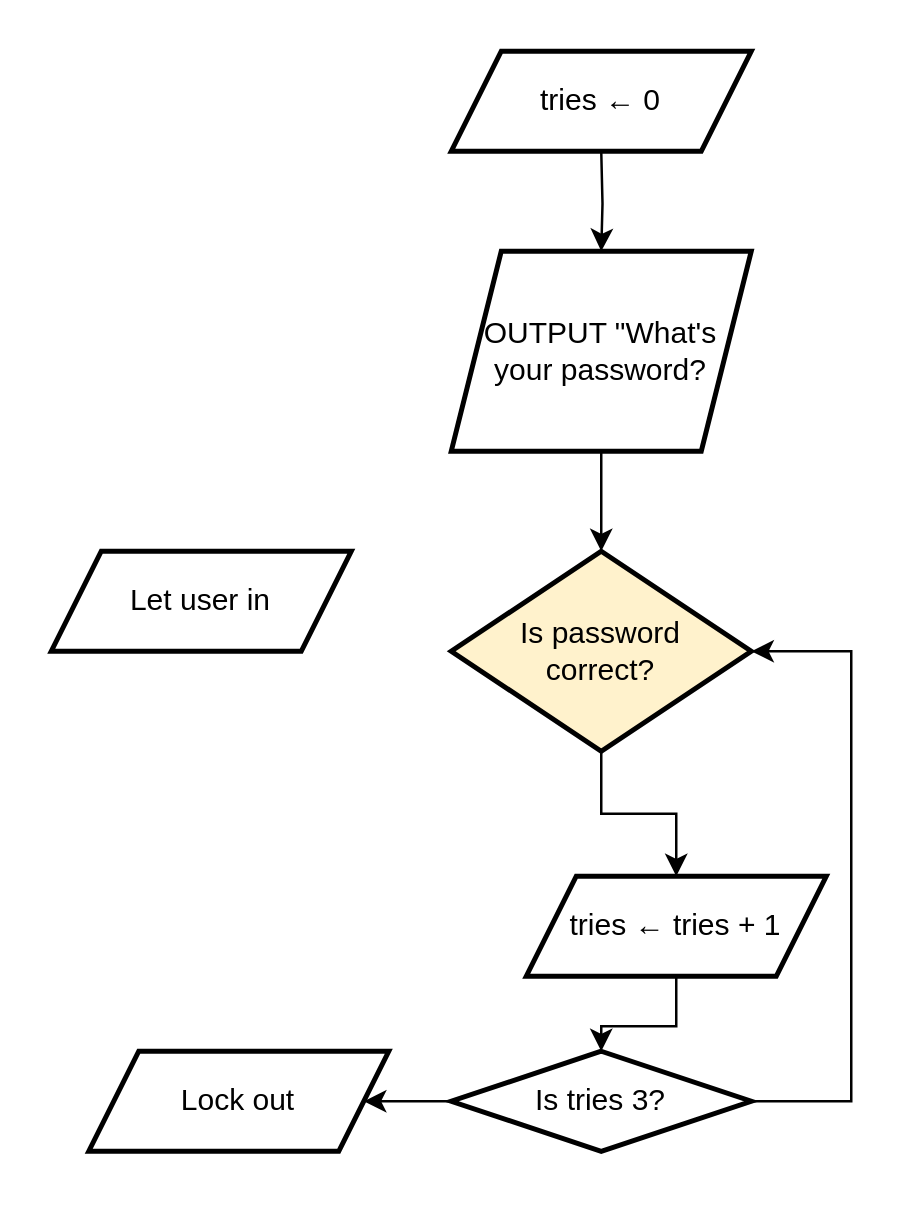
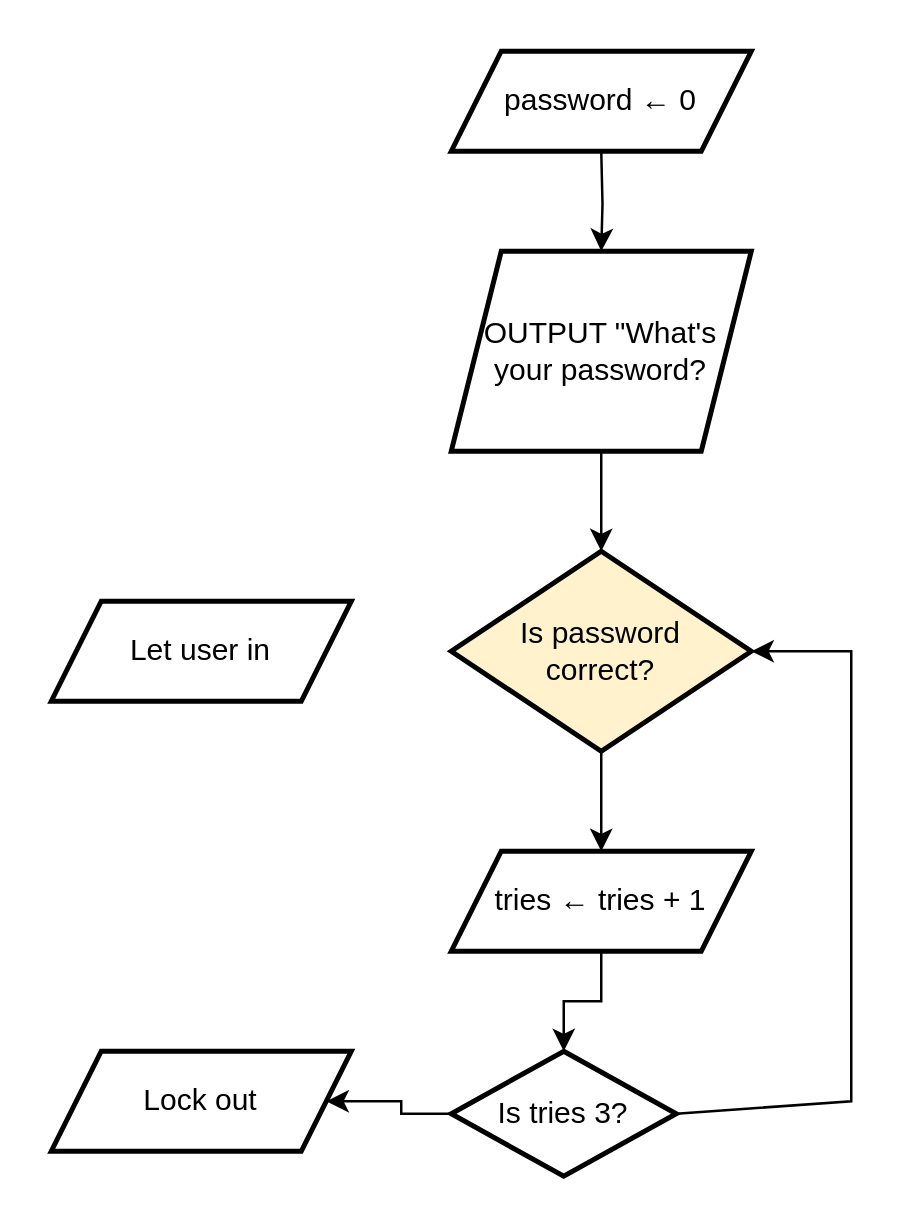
- <mxCell id="14" value="tries ← 0" style="shape=parallelogram;perimeter=parallelogramPerimeter;whiteSpace=wrap;html=1;fixedSize=1;strokeWidth=2;" vertex="1" parent="1"><mxGeometry x="180" y="20" width="120" height="40" as="geometry" /></mxCell>
+ <mxCell id="14" value="password ← 0" style="shape=parallelogram;perimeter=parallelogramPerimeter;whiteSpace=wrap;html=1;fixedSize=1;strokeWidth=2;" vertex="1" parent="1"><mxGeometry x="180" y="20" width="120" height="40" as="geometry" /></mxCell>
- <mxCell id="7" value="Let user in" style="shape=parallelogram;perimeter=parallelogramPerimeter;whiteSpace=wrap;html=1;fixedSize=1;strokeWidth=2;" vertex="1" parent="1"><mxGeometry x="20" y="220" width="120" height="40" as="geometry" /></mxCell>
+ <mxCell id="7" value="Let user in" style="shape=parallelogram;perimeter=parallelogramPerimeter;whiteSpace=wrap;html=1;fixedSize=1;strokeWidth=2;" vertex="1" parent="1"><mxGeometry x="20" y="240" width="120" height="40" as="geometry" /></mxCell>
- <mxCell id="9" value="tries ← tries + 1" style="shape=parallelogram;perimeter=parallelogramPerimeter;whiteSpace=wrap;html=1;fixedSize=1;strokeWidth=2;" vertex="1" parent="1"><mxGeometry x="210" y="350" width="120" height="40" as="geometry" /></mxCell>
+ <mxCell id="9" value="tries ← tries + 1" style="shape=parallelogram;perimeter=parallelogramPerimeter;whiteSpace=wrap;html=1;fixedSize=1;strokeWidth=2;" vertex="1" parent="1"><mxGeometry x="180" y="340" width="120" height="40" as="geometry" /></mxCell>
- <mxCell id="12" value="Lock out" style="shape=parallelogram;perimeter=parallelogramPerimeter;whiteSpace=wrap;html=1;fixedSize=1;strokeWidth=2;" vertex="1" parent="1"><mxGeometry x="35" y="420" width="120" height="40" as="geometry" /></mxCell>
+ <mxCell id="12" value="Lock out" style="shape=parallelogram;perimeter=parallelogramPerimeter;whiteSpace=wrap;html=1;fixedSize=1;strokeWidth=2;" vertex="1" parent="1"><mxGeometry x="20" y="420" width="120" height="40" as="geometry" /></mxCell>
- <mxCell id="11" value="Is tries 3?" style="rhombus;whiteSpace=wrap;html=1;strokeWidth=2;" vertex="1" parent="1"><mxGeometry x="180" y="420" width="120" height="40" as="geometry" /></mxCell>
+ <mxCell id="11" value="Is tries 3?" style="rhombus;whiteSpace=wrap;html=1;strokeWidth=2;" vertex="1" parent="1"><mxGeometry x="180" y="420" width="90" height="50" as="geometry" /></mxCell>
